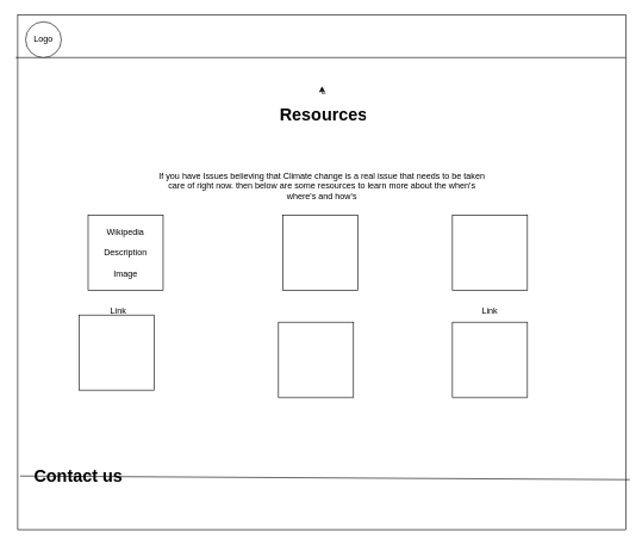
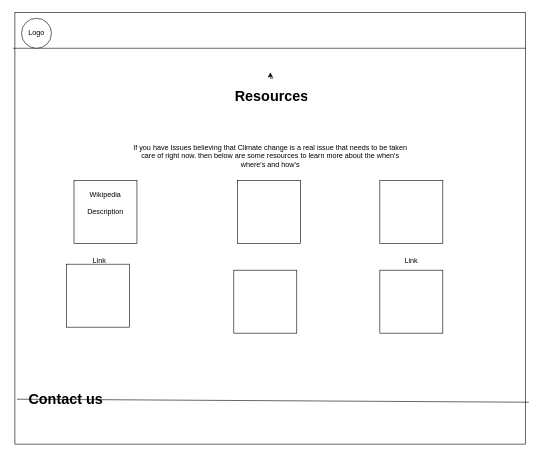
- <mxCell id="17" value="Image" style="text;html=1;align=center;verticalAlign=middle;whiteSpace=wrap;rounded=0;" vertex="1" parent="1"><mxGeometry x="145" y="368" width="60" height="30" as="geometry" /></mxCell>
